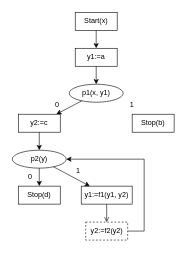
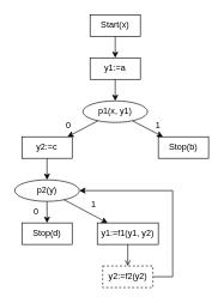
+ <mxCell id="8" value="" style="endArrow=classic;html=1;rounded=0;startArrow=none;" edge="1" parent="1" source="5" target="7"><mxGeometry width="50" height="50" relative="1" as="geometry"><mxPoint x="170" y="120" as="sourcePoint" /><mxPoint x="170" y="150" as="targetPoint" /></mxGeometry></mxCell>
